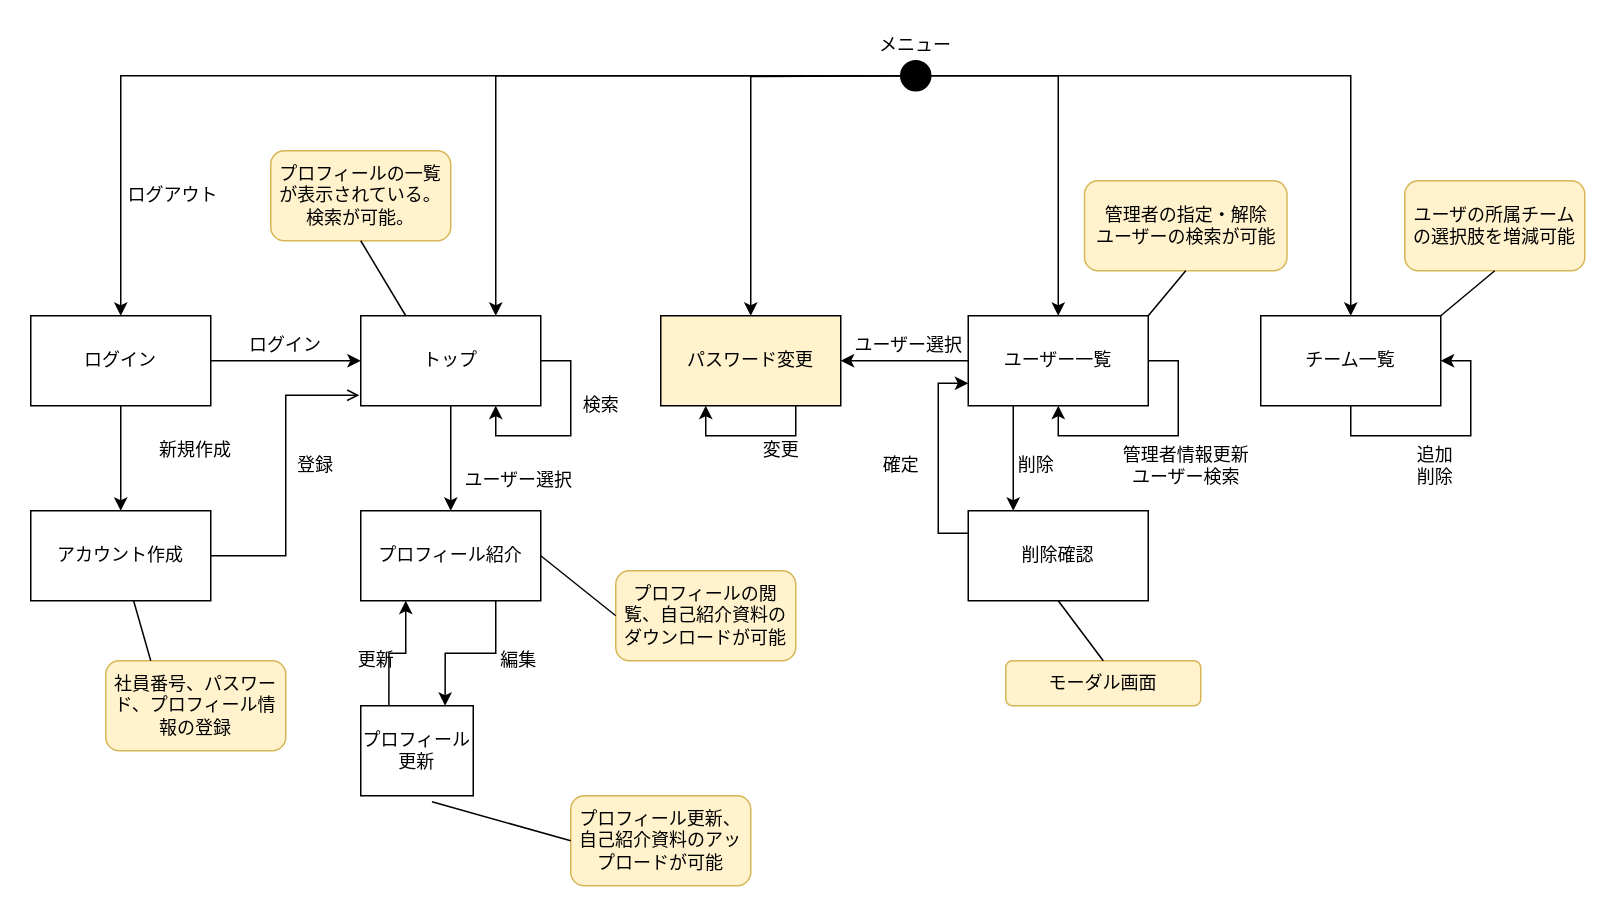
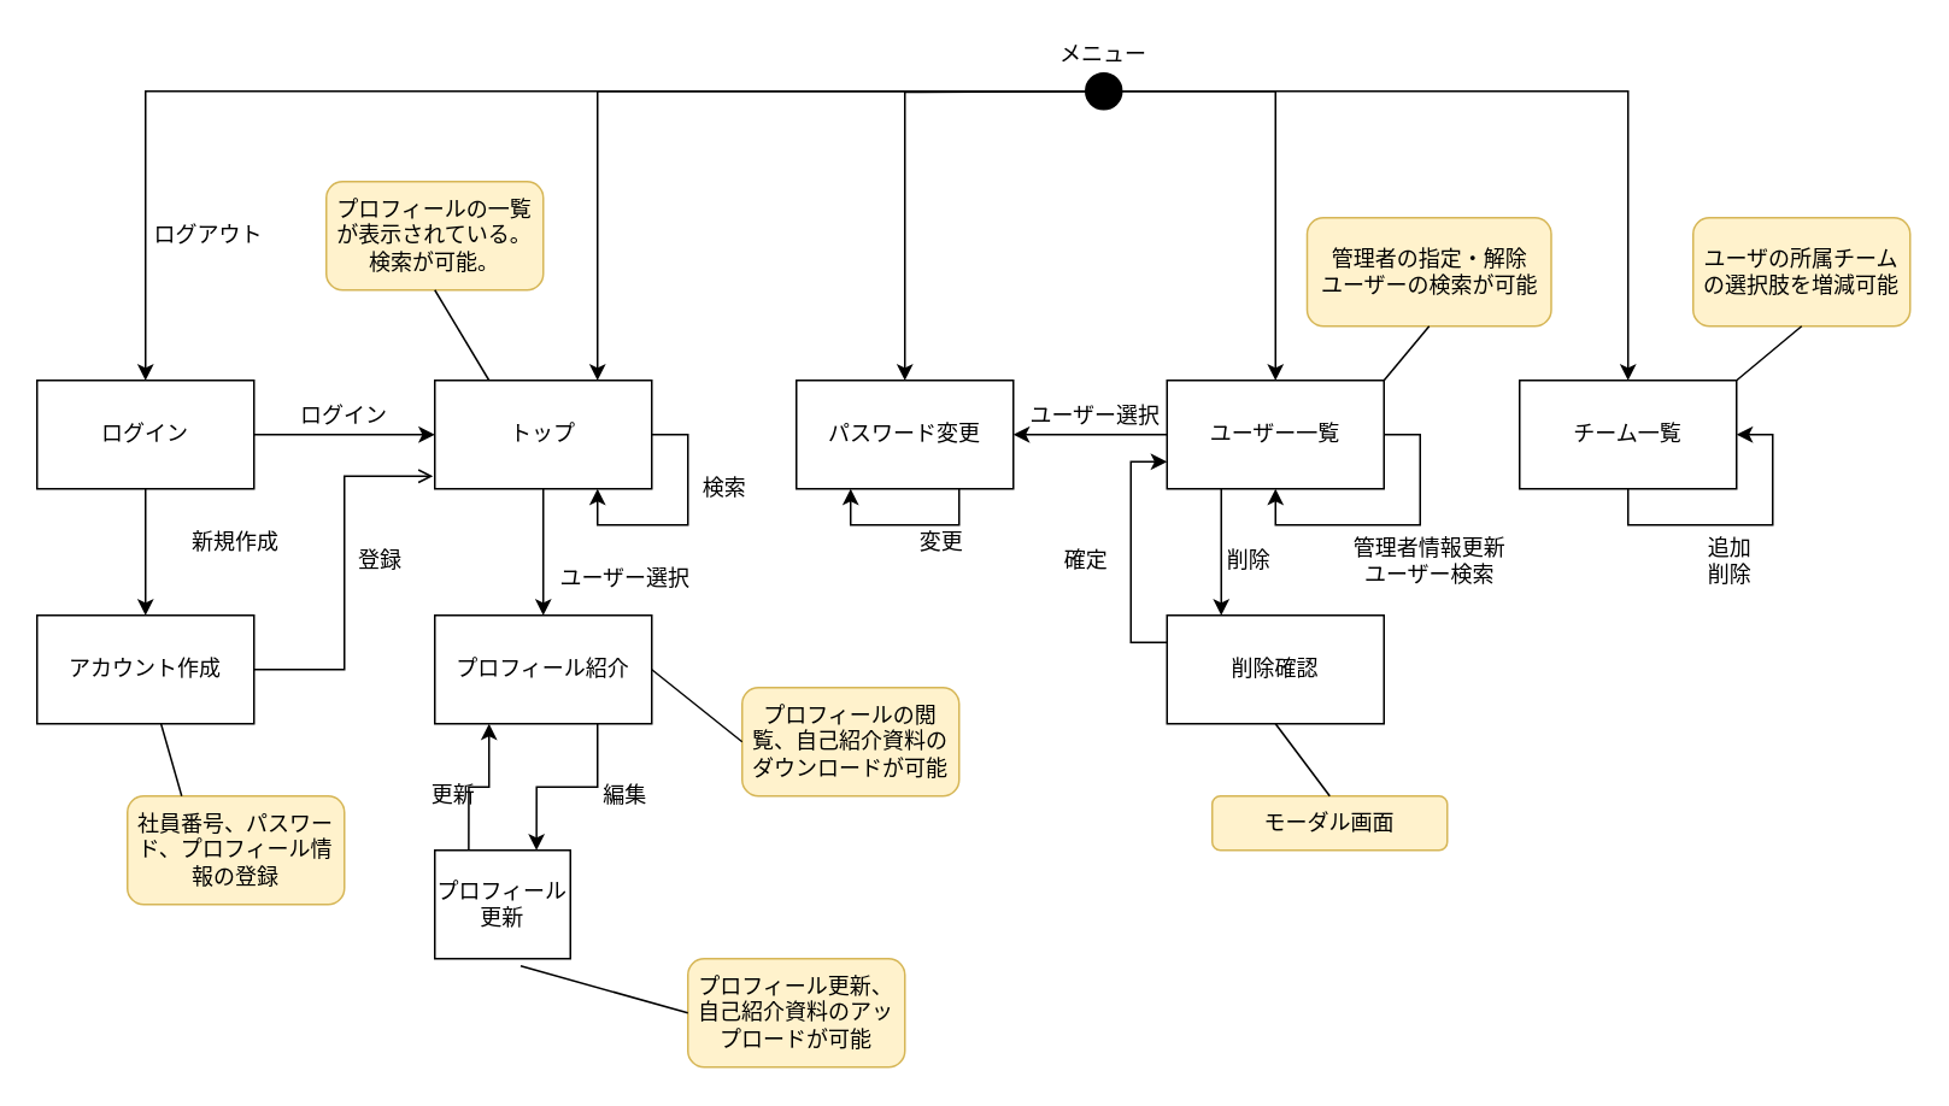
- <mxCell id="9" value="パスワード変更" style="rounded=0;whiteSpace=wrap;html=1;fillColor=#fff2cc;" vertex="1" parent="1"><mxGeometry x="440" y="210" width="120" height="60" as="geometry" /></mxCell>
+ <mxCell id="9" value="パスワード変更" style="rounded=0;whiteSpace=wrap;html=1;" vertex="1" parent="1"><mxGeometry x="440" y="210" width="120" height="60" as="geometry" /></mxCell>
